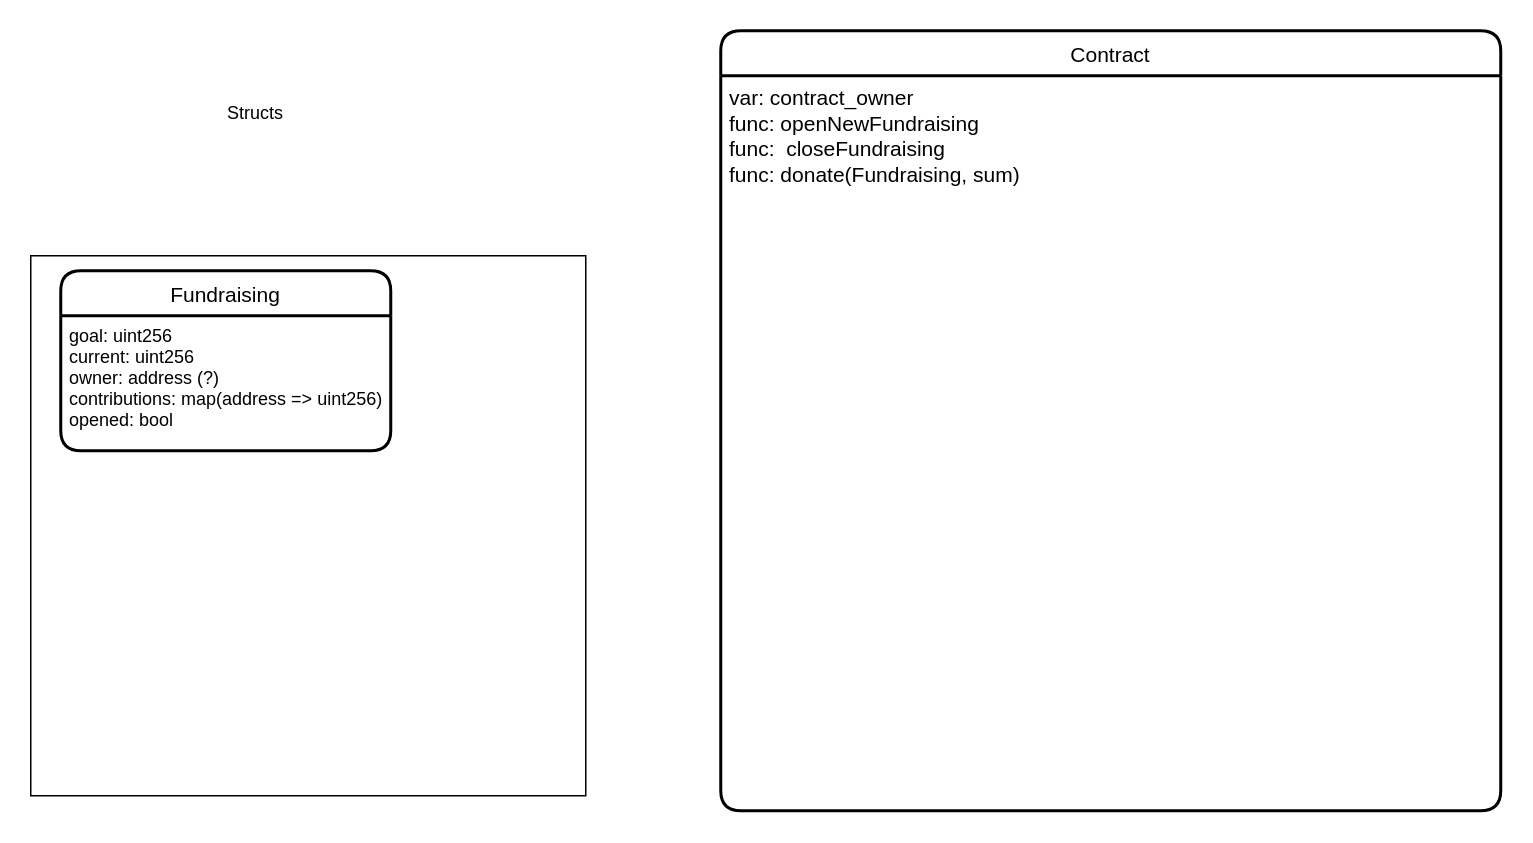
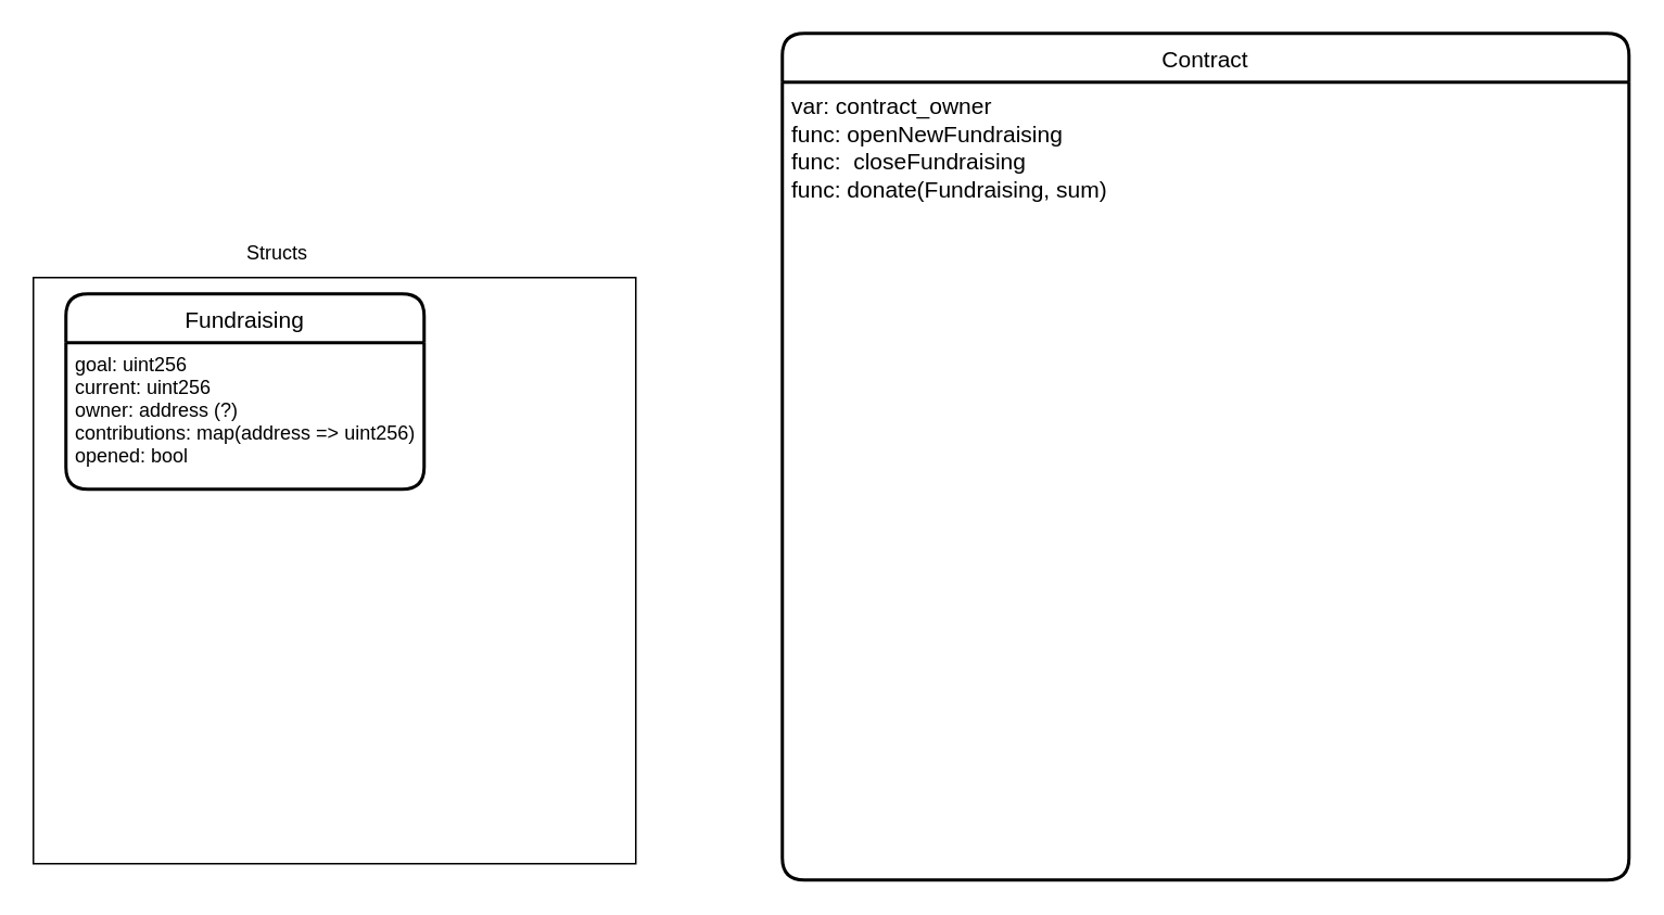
- <mxCell id="5" value="Structs" style="text;html=1;strokeColor=none;fillColor=none;align=center;verticalAlign=middle;whiteSpace=wrap;rounded=0;" vertex="1" parent="1"><mxGeometry x="140" y="60" width="60" height="30" as="geometry" /></mxCell>
+ <mxCell id="5" value="Structs" style="text;html=1;strokeColor=none;fillColor=none;align=center;verticalAlign=middle;whiteSpace=wrap;rounded=0;" vertex="1" parent="1"><mxGeometry x="140" y="140" width="60" height="30" as="geometry" /></mxCell>
